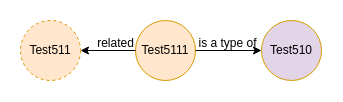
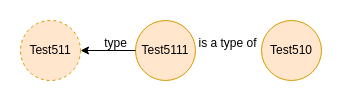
- <mxCell id="8" value="related" style="text;html=1;align=center;verticalAlign=middle;resizable=0;points=[];autosize=1;strokeColor=none;fillColor=none;" vertex="1" parent="1"><mxGeometry x="85" y="28" width="60" height="30" as="geometry" /></mxCell>
+ <mxCell id="8" value="type" style="text;html=1;align=center;verticalAlign=middle;resizable=0;points=[];autosize=1;strokeColor=none;fillColor=none;" vertex="1" parent="1"><mxGeometry x="85" y="28" width="60" height="30" as="geometry" /></mxCell>
- <mxCell id="5" value="" style="endArrow=classic;html=1;rounded=0;exitX=1;exitY=0.5;exitDx=0;exitDy=0;entryX=0;entryY=0.5;entryDx=0;entryDy=0;" edge="1" parent="1" source="4" target="3"><mxGeometry width="50" height="50" relative="1" as="geometry"><mxPoint x="305" y="90" as="sourcePoint" /><mxPoint x="355" y="40" as="targetPoint" /></mxGeometry></mxCell>
- <mxCell id="3" value="Test510" style="ellipse;whiteSpace=wrap;html=1;aspect=fixed;fillColor=#e1d5e7;strokeColor=#d79b00;" vertex="1" parent="1"><mxGeometry x="261" y="20" width="60" height="60" as="geometry" /></mxCell>
+ <mxCell id="3" value="Test510" style="ellipse;whiteSpace=wrap;html=1;aspect=fixed;fillColor=#ffe6cc;strokeColor=#d79b00;" vertex="1" parent="1"><mxGeometry x="261" y="20" width="60" height="60" as="geometry" /></mxCell>
